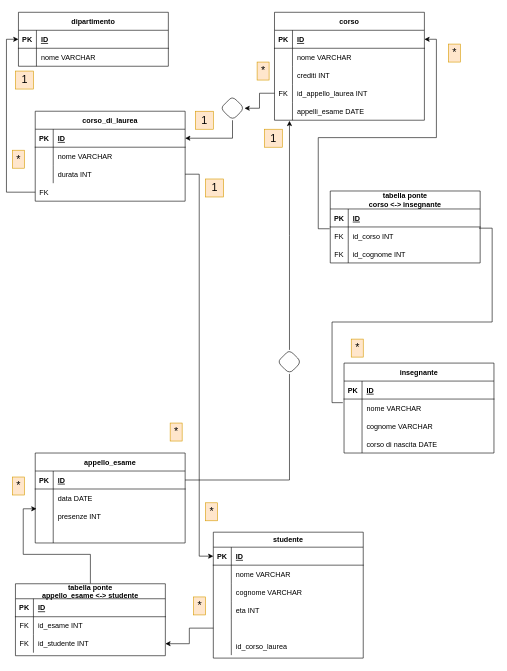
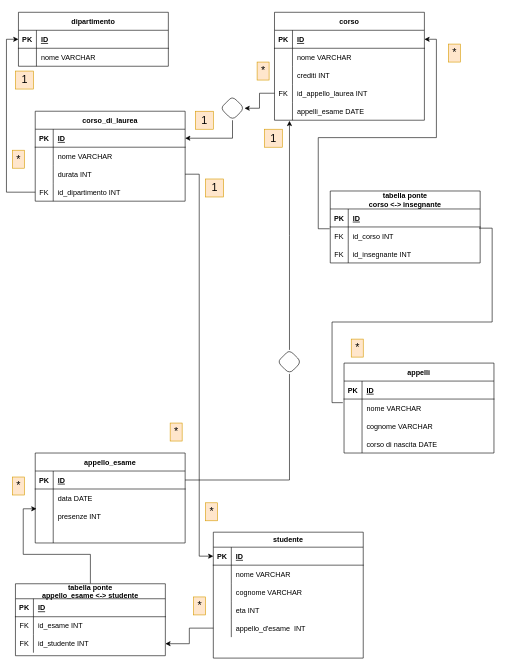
+ <mxCell id="14" value="id_dipartimento INT" style="shape=partialRectangle;overflow=hidden;connectable=0;fillColor=none;top=0;left=0;bottom=0;right=0;align=left;spacingLeft=6;" parent="12" vertex="1"><mxGeometry x="30" width="220" height="30" as="geometry" /></mxCell>
- <mxCell id="125" value="id_cognome INT" style="shape=partialRectangle;overflow=hidden;connectable=0;fillColor=none;top=0;left=0;bottom=0;right=0;align=left;spacingLeft=6;" parent="123" vertex="1"><mxGeometry x="30" width="220" height="30" as="geometry" /></mxCell>
+ <mxCell id="125" value="id_insegnante INT" style="shape=partialRectangle;overflow=hidden;connectable=0;fillColor=none;top=0;left=0;bottom=0;right=0;align=left;spacingLeft=6;" parent="123" vertex="1"><mxGeometry x="30" width="220" height="30" as="geometry" /></mxCell>
- <mxCell id="63" value="insegnante" style="shape=table;startSize=30;container=1;collapsible=1;childLayout=tableLayout;fixedRows=1;rowLines=0;fontStyle=1;align=center;resizeLast=1;" parent="1" vertex="1"><mxGeometry x="573" y="605" width="250" height="150" as="geometry" /></mxCell>
+ <mxCell id="63" value="appelli" style="shape=table;startSize=30;container=1;collapsible=1;childLayout=tableLayout;fixedRows=1;rowLines=0;fontStyle=1;align=center;resizeLast=1;" parent="1" vertex="1"><mxGeometry x="573" y="605" width="250" height="150" as="geometry" /></mxCell>
+ <mxCell id="50" value="appello_d'esame  INT" style="shape=partialRectangle;overflow=hidden;connectable=0;fillColor=none;top=0;left=0;bottom=0;right=0;align=left;spacingLeft=6;" parent="48" vertex="1"><mxGeometry x="30" width="220" height="30" as="geometry" /></mxCell>
- <mxCell id="53" value="id_corso_laurea" style="shape=partialRectangle;overflow=hidden;connectable=0;fillColor=none;top=0;left=0;bottom=0;right=0;align=left;spacingLeft=6;" parent="51" vertex="1"><mxGeometry x="30" width="220" height="30" as="geometry" /></mxCell>
